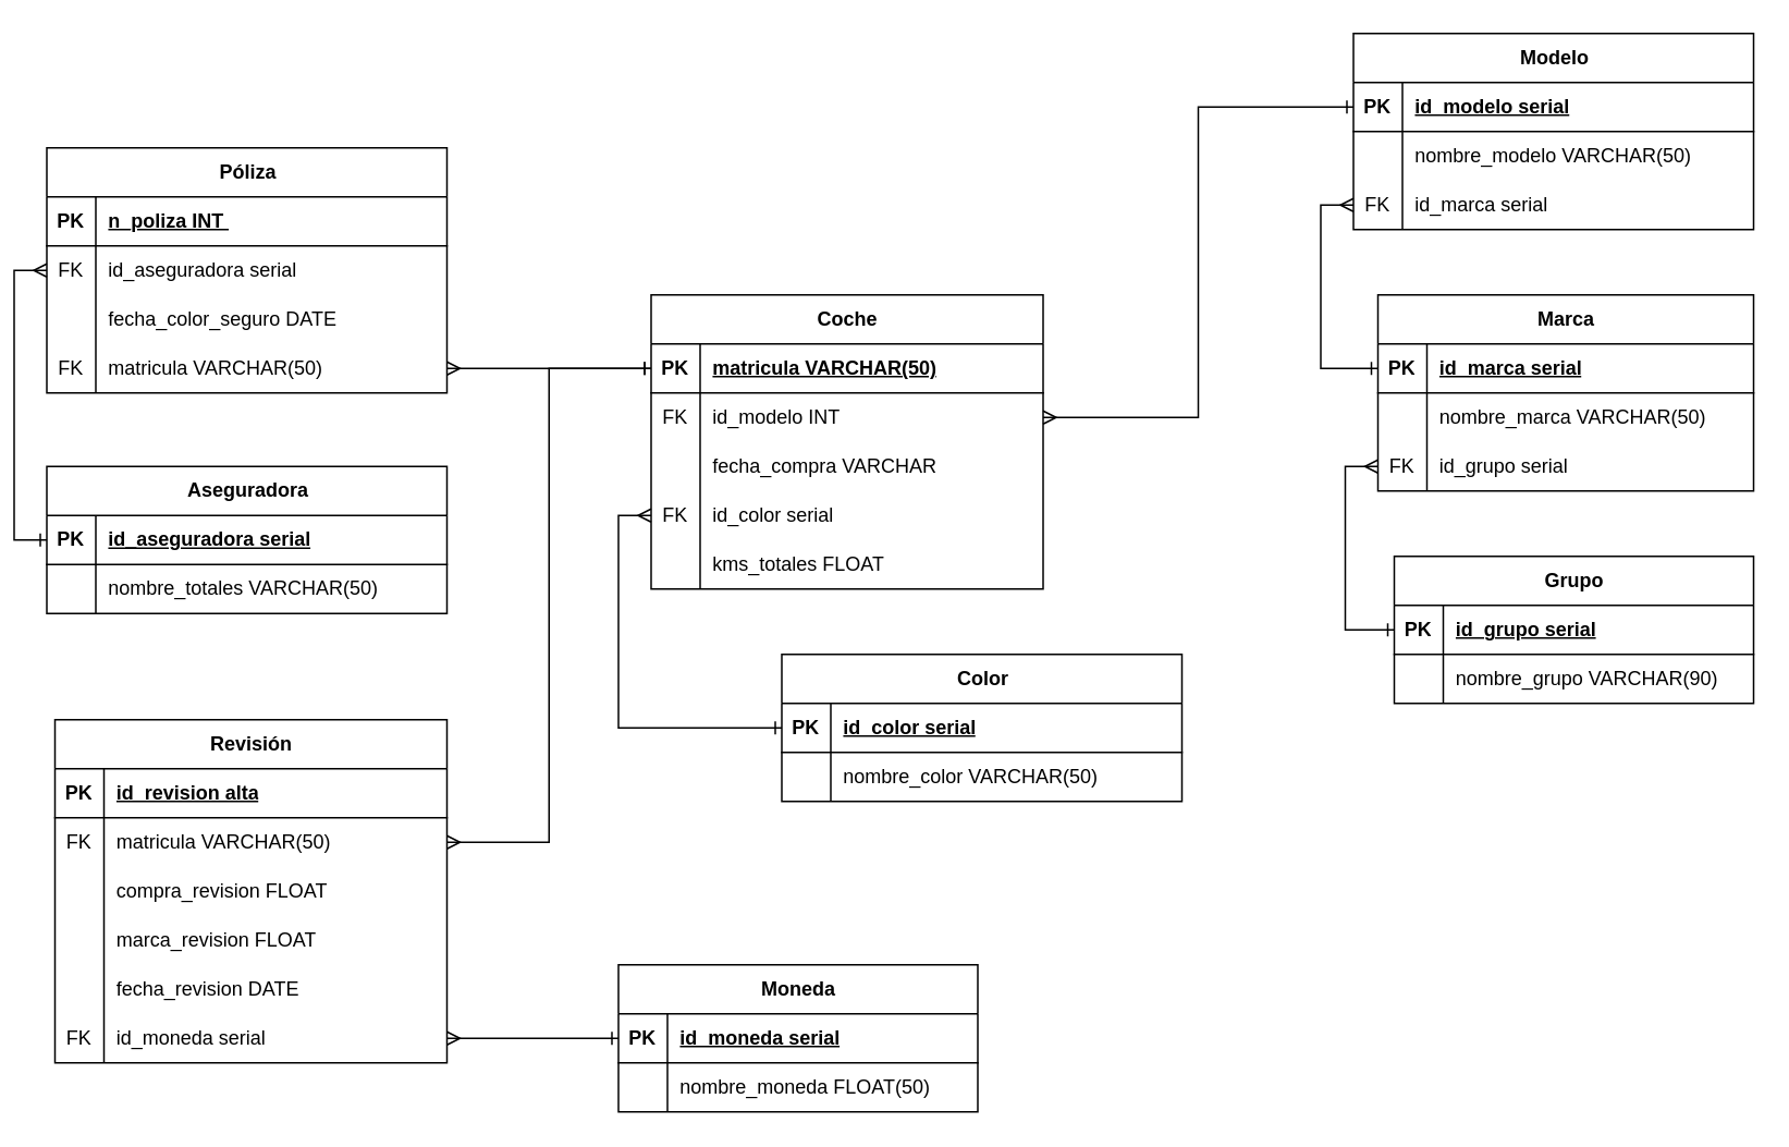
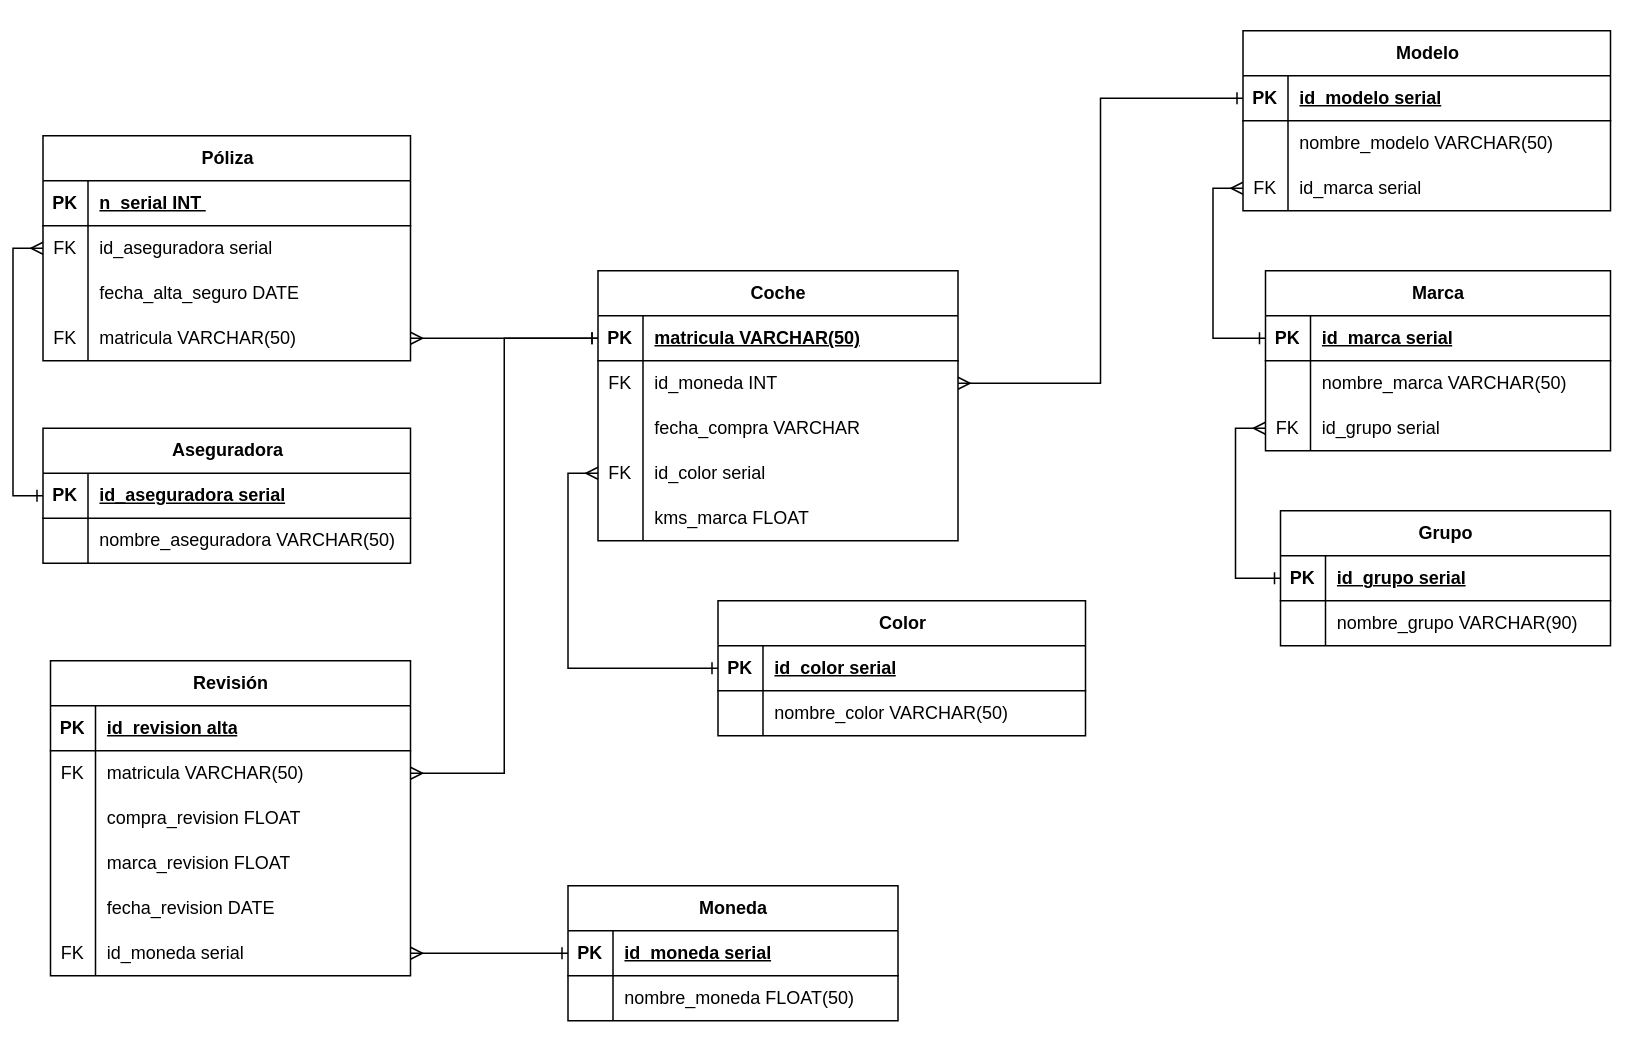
- <mxCell id="55" value="n_poliza&amp;nbsp;INT&amp;nbsp;" style="shape=partialRectangle;connectable=0;fillColor=none;top=0;left=0;bottom=0;right=0;align=left;spacingLeft=6;fontStyle=5;overflow=hidden;whiteSpace=wrap;html=1;" parent="53" vertex="1"><mxGeometry x="30" width="215" height="30" as="geometry"><mxRectangle width="215" height="30" as="alternateBounds" /></mxGeometry></mxCell>
+ <mxCell id="55" value="n_serial&amp;nbsp;INT&amp;nbsp;" style="shape=partialRectangle;connectable=0;fillColor=none;top=0;left=0;bottom=0;right=0;align=left;spacingLeft=6;fontStyle=5;overflow=hidden;whiteSpace=wrap;html=1;" parent="53" vertex="1"><mxGeometry x="30" width="215" height="30" as="geometry"><mxRectangle width="215" height="30" as="alternateBounds" /></mxGeometry></mxCell>
- <mxCell id="61" value="fecha_color_seguro DATE" style="shape=partialRectangle;connectable=0;fillColor=none;top=0;left=0;bottom=0;right=0;align=left;spacingLeft=6;overflow=hidden;whiteSpace=wrap;html=1;" parent="59" vertex="1"><mxGeometry x="30" width="215" height="30" as="geometry"><mxRectangle width="215" height="30" as="alternateBounds" /></mxGeometry></mxCell>
+ <mxCell id="61" value="fecha_alta_seguro DATE" style="shape=partialRectangle;connectable=0;fillColor=none;top=0;left=0;bottom=0;right=0;align=left;spacingLeft=6;overflow=hidden;whiteSpace=wrap;html=1;" parent="59" vertex="1"><mxGeometry x="30" width="215" height="30" as="geometry"><mxRectangle width="215" height="30" as="alternateBounds" /></mxGeometry></mxCell>
- <mxCell id="8" value="id_modelo INT&amp;nbsp;" style="shape=partialRectangle;connectable=0;fillColor=none;top=0;left=0;bottom=0;right=0;align=left;spacingLeft=6;overflow=hidden;whiteSpace=wrap;html=1;" parent="6" vertex="1"><mxGeometry x="30" width="210" height="30" as="geometry"><mxRectangle width="210" height="30" as="alternateBounds" /></mxGeometry></mxCell>
+ <mxCell id="8" value="id_moneda INT&amp;nbsp;" style="shape=partialRectangle;connectable=0;fillColor=none;top=0;left=0;bottom=0;right=0;align=left;spacingLeft=6;overflow=hidden;whiteSpace=wrap;html=1;" parent="6" vertex="1"><mxGeometry x="30" width="210" height="30" as="geometry"><mxRectangle width="210" height="30" as="alternateBounds" /></mxGeometry></mxCell>
- <mxCell id="17" value="kms_totales FLOAT" style="shape=partialRectangle;connectable=0;fillColor=none;top=0;left=0;bottom=0;right=0;align=left;spacingLeft=6;overflow=hidden;whiteSpace=wrap;html=1;" parent="15" vertex="1"><mxGeometry x="30" width="210" height="30" as="geometry"><mxRectangle width="210" height="30" as="alternateBounds" /></mxGeometry></mxCell>
+ <mxCell id="17" value="kms_marca FLOAT" style="shape=partialRectangle;connectable=0;fillColor=none;top=0;left=0;bottom=0;right=0;align=left;spacingLeft=6;overflow=hidden;whiteSpace=wrap;html=1;" parent="15" vertex="1"><mxGeometry x="30" width="210" height="30" as="geometry"><mxRectangle width="210" height="30" as="alternateBounds" /></mxGeometry></mxCell>
- <mxCell id="51" value="nombre_totales VARCHAR(50)" style="shape=partialRectangle;connectable=0;fillColor=none;top=0;left=0;bottom=0;right=0;align=left;spacingLeft=6;overflow=hidden;whiteSpace=wrap;html=1;" parent="49" vertex="1"><mxGeometry x="30" width="215" height="30" as="geometry"><mxRectangle width="215" height="30" as="alternateBounds" /></mxGeometry></mxCell>
+ <mxCell id="51" value="nombre_aseguradora VARCHAR(50)" style="shape=partialRectangle;connectable=0;fillColor=none;top=0;left=0;bottom=0;right=0;align=left;spacingLeft=6;overflow=hidden;whiteSpace=wrap;html=1;" parent="49" vertex="1"><mxGeometry x="30" width="215" height="30" as="geometry"><mxRectangle width="215" height="30" as="alternateBounds" /></mxGeometry></mxCell>
